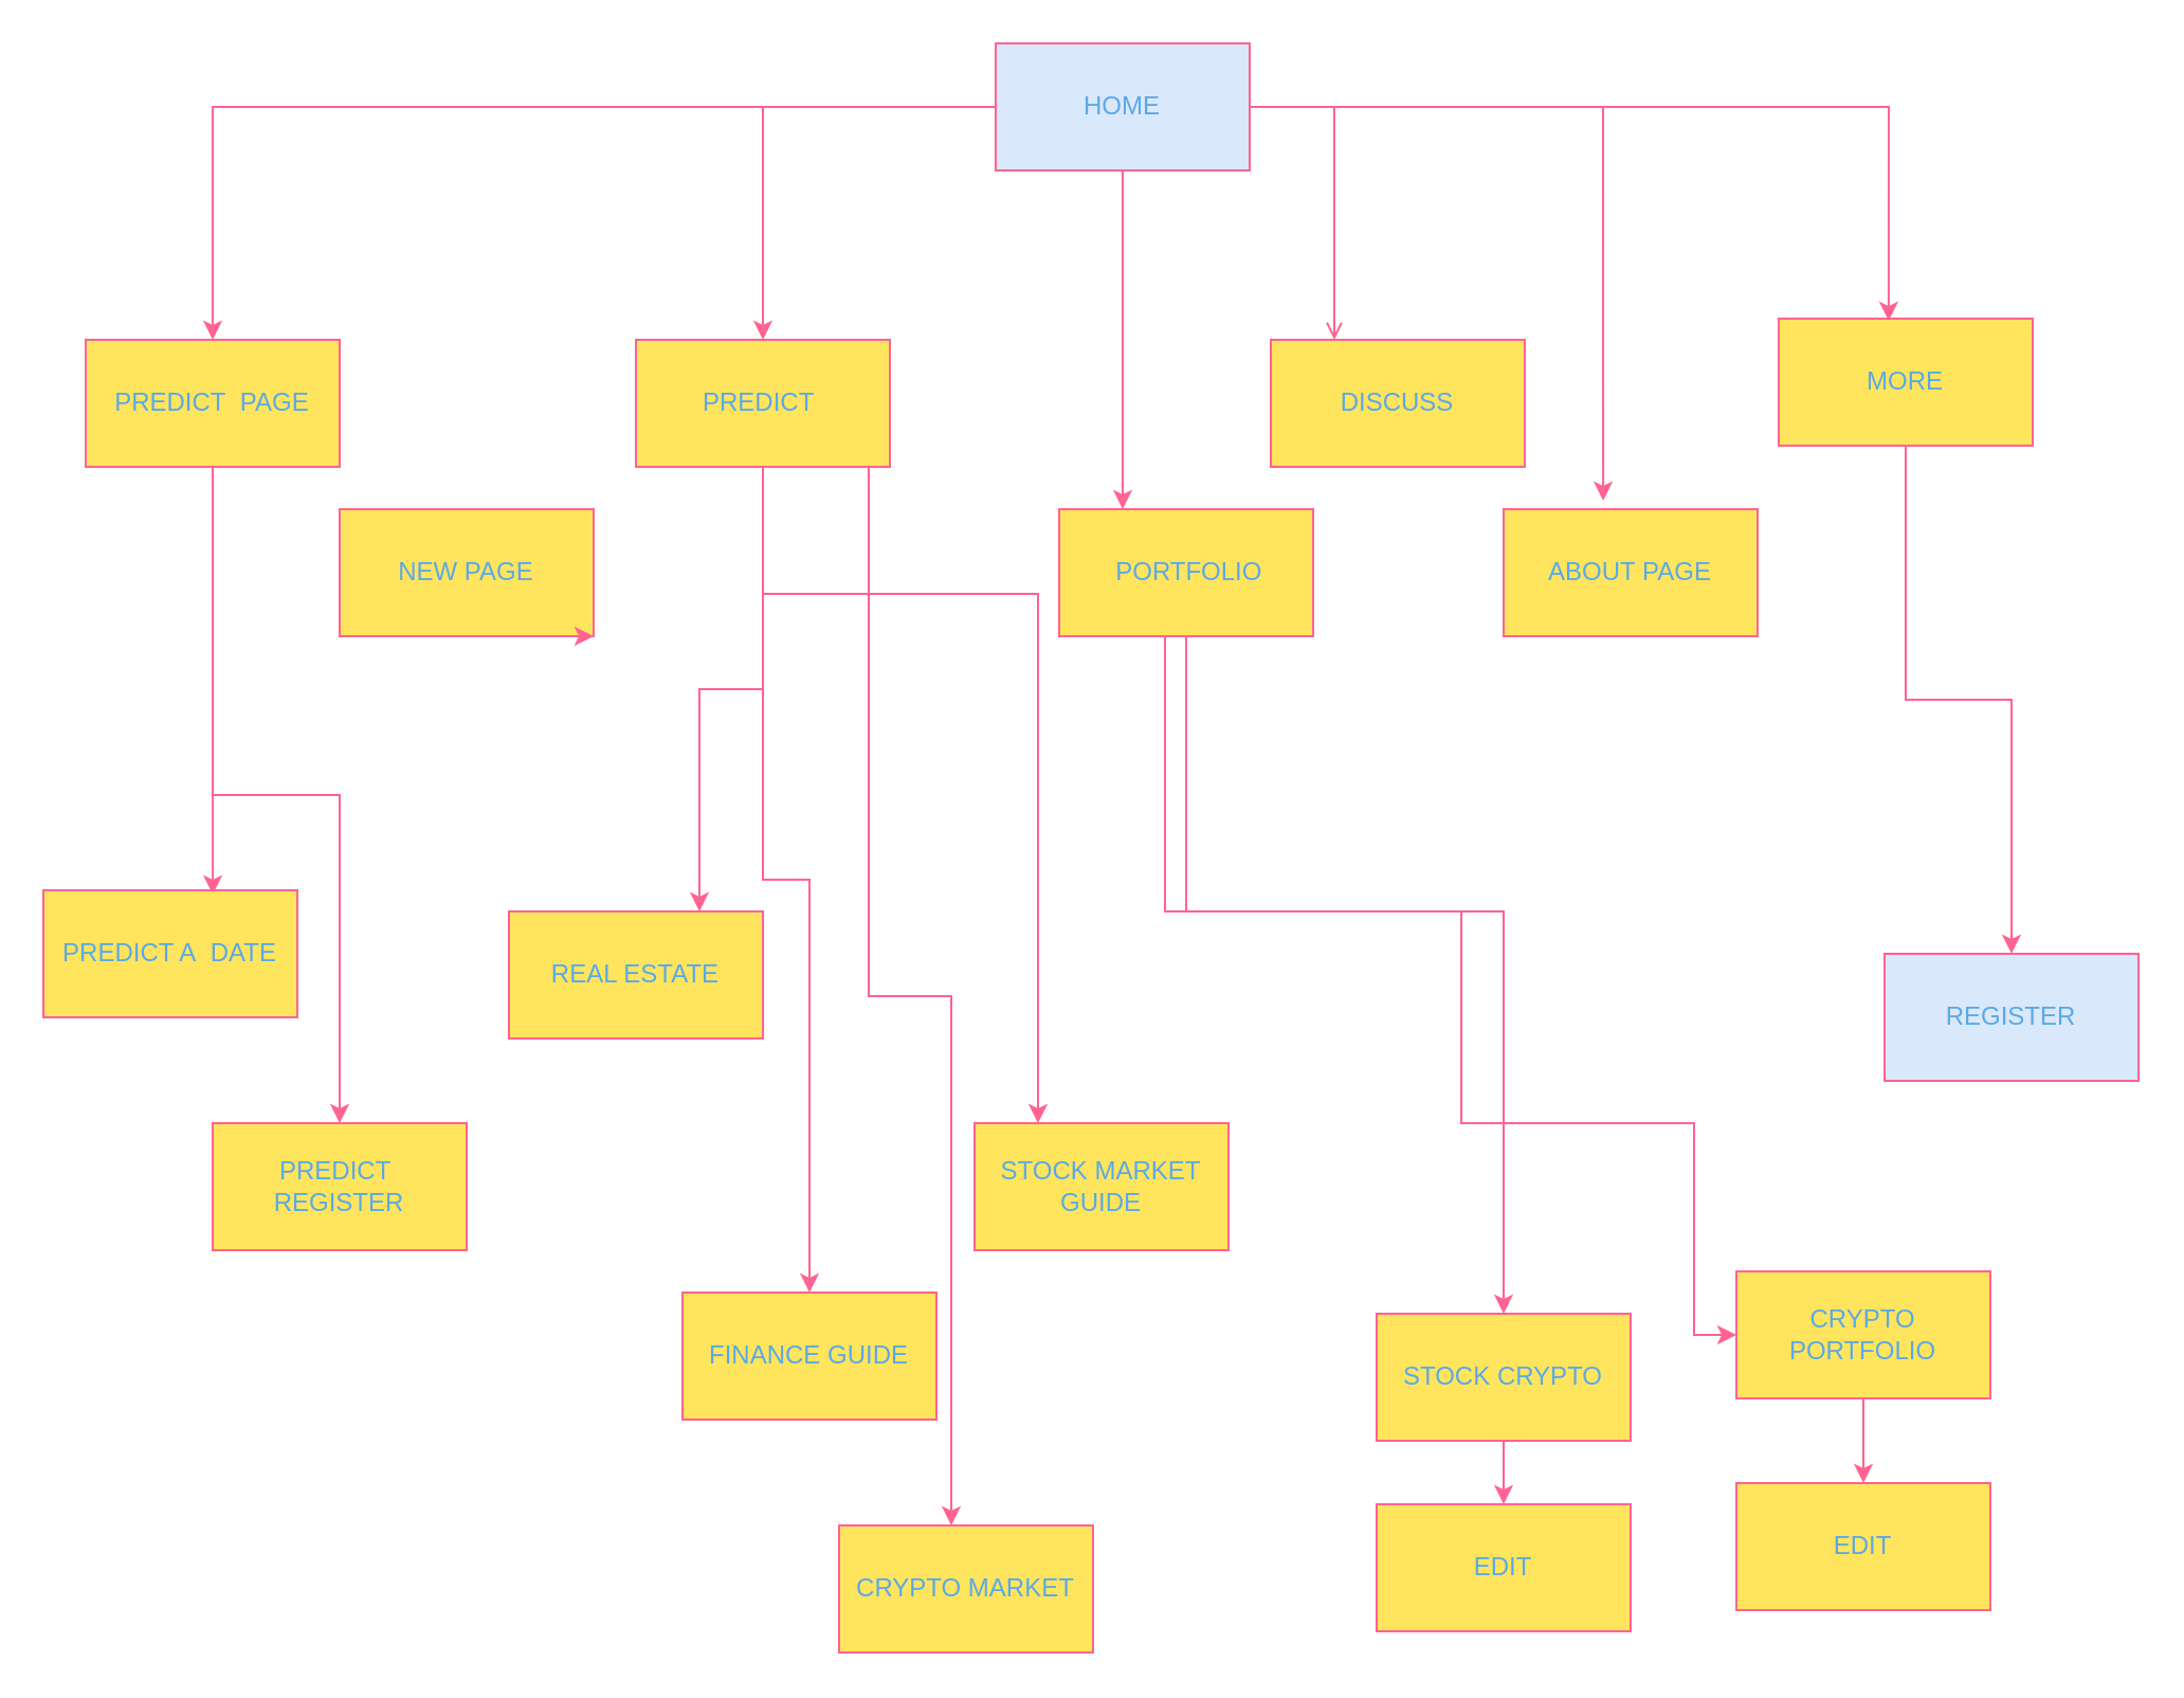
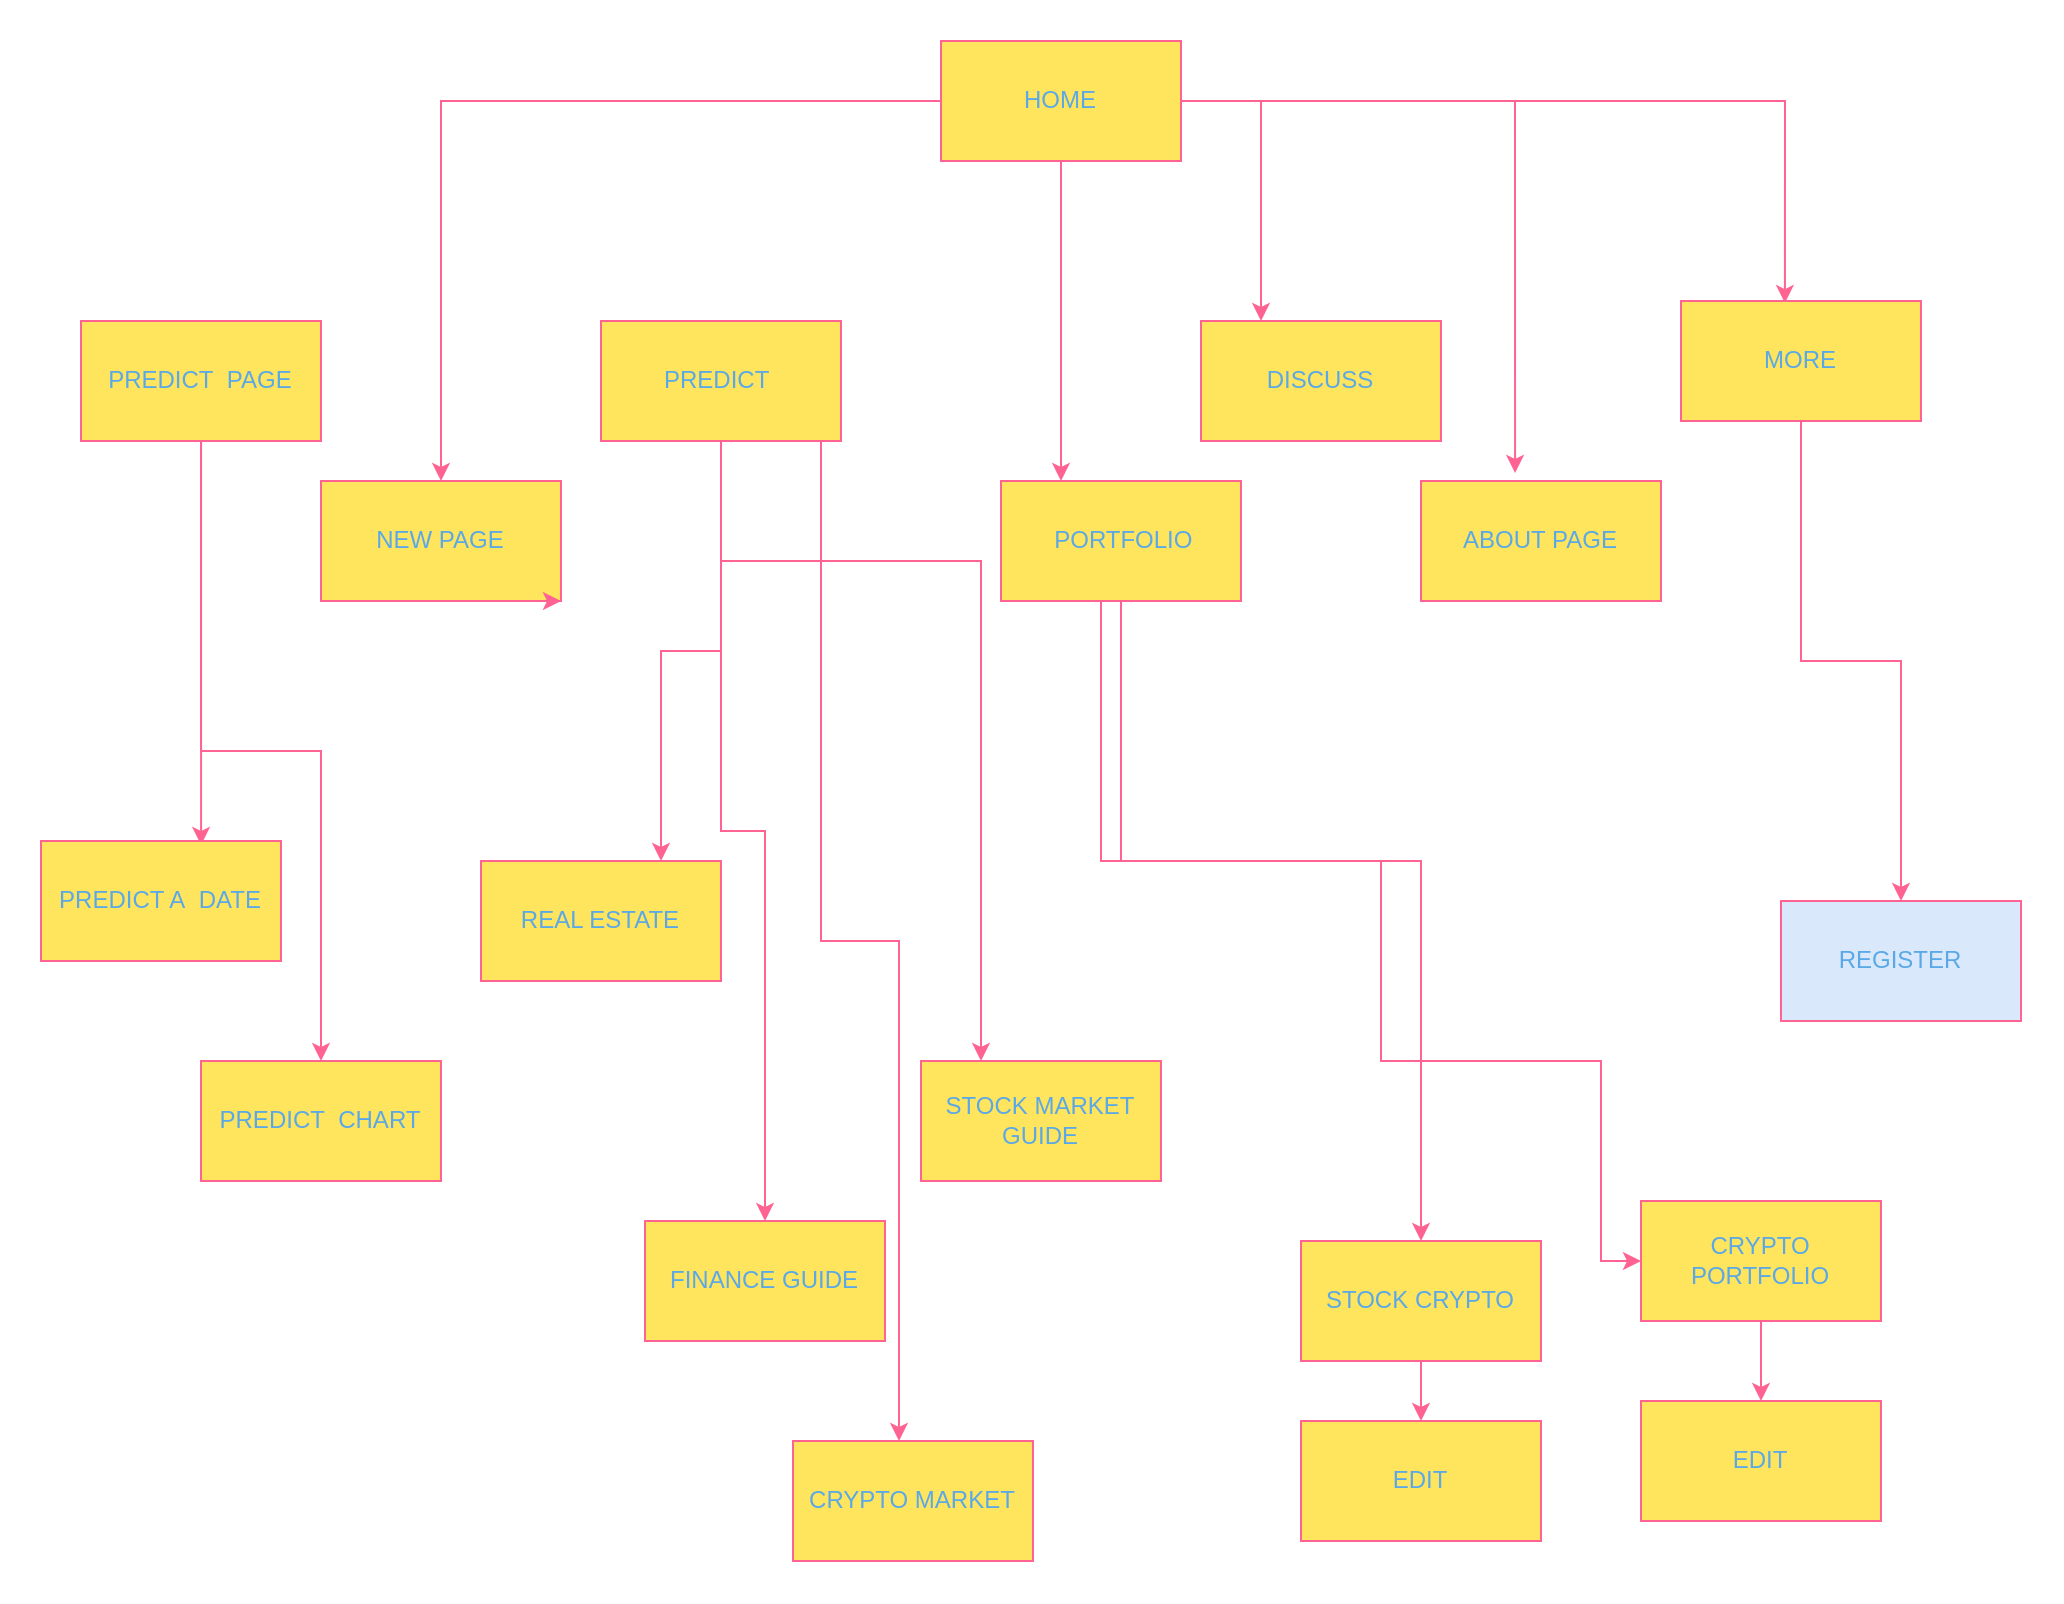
- <mxCell id="5" style="edgeStyle=orthogonalEdgeStyle;rounded=0;orthogonalLoop=1;jettySize=auto;html=1;strokeColor=#FF6392;fontColor=#5AA9E6;" edge="1" parent="1" source="8" target="11"><mxGeometry relative="1" as="geometry" /></mxCell>
+ <mxCell id="5" style="edgeStyle=orthogonalEdgeStyle;rounded=0;orthogonalLoop=1;jettySize=auto;html=1;entryX=0.5;entryY=0;entryDx=0;entryDy=0;strokeColor=#FF6392;fontColor=#5AA9E6;" edge="1" parent="1" source="8" target="15"><mxGeometry relative="1" as="geometry" /></mxCell>
- <mxCell id="8" value="HOME" style="rounded=0;whiteSpace=wrap;html=1;fillColor=#dae8fc;strokeColor=#FF6392;fontColor=#5AA9E6;" vertex="1" parent="1"><mxGeometry x="470" y="20" width="120" height="60" as="geometry" /></mxCell>
+ <mxCell id="8" value="HOME" style="rounded=0;whiteSpace=wrap;html=1;fillColor=#FFE45E;strokeColor=#FF6392;fontColor=#5AA9E6;" vertex="1" parent="1"><mxGeometry x="470" y="20" width="120" height="60" as="geometry" /></mxCell>
- <mxCell id="6" style="edgeStyle=orthogonalEdgeStyle;rounded=0;orthogonalLoop=1;jettySize=auto;html=1;entryX=0.5;entryY=0;entryDx=0;entryDy=0;strokeColor=#FF6392;fontColor=#5AA9E6;" edge="1" parent="1" source="8" target="21"><mxGeometry relative="1" as="geometry" /></mxCell>
- <mxCell id="2" style="edgeStyle=orthogonalEdgeStyle;rounded=0;orthogonalLoop=1;jettySize=auto;html=1;entryX=0.25;entryY=0;entryDx=0;entryDy=0;strokeColor=#FF6392;fontColor=#5AA9E6;endArrow=open;" edge="1" parent="1" source="8" target="14"><mxGeometry relative="1" as="geometry" /></mxCell>
+ <mxCell id="2" style="edgeStyle=orthogonalEdgeStyle;rounded=0;orthogonalLoop=1;jettySize=auto;html=1;entryX=0.25;entryY=0;entryDx=0;entryDy=0;strokeColor=#FF6392;fontColor=#5AA9E6;" edge="1" parent="1" source="8" target="14"><mxGeometry relative="1" as="geometry" /></mxCell>
- <mxCell id="22" value="PREDICT&amp;nbsp; REGISTER" style="rounded=0;whiteSpace=wrap;html=1;fillColor=#FFE45E;strokeColor=#FF6392;fontColor=#5AA9E6;" vertex="1" parent="1"><mxGeometry x="100" y="530" width="120" height="60" as="geometry" /></mxCell>
+ <mxCell id="22" value="PREDICT&amp;nbsp; CHART" style="rounded=0;whiteSpace=wrap;html=1;fillColor=#FFE45E;strokeColor=#FF6392;fontColor=#5AA9E6;" vertex="1" parent="1"><mxGeometry x="100" y="530" width="120" height="60" as="geometry" /></mxCell>
